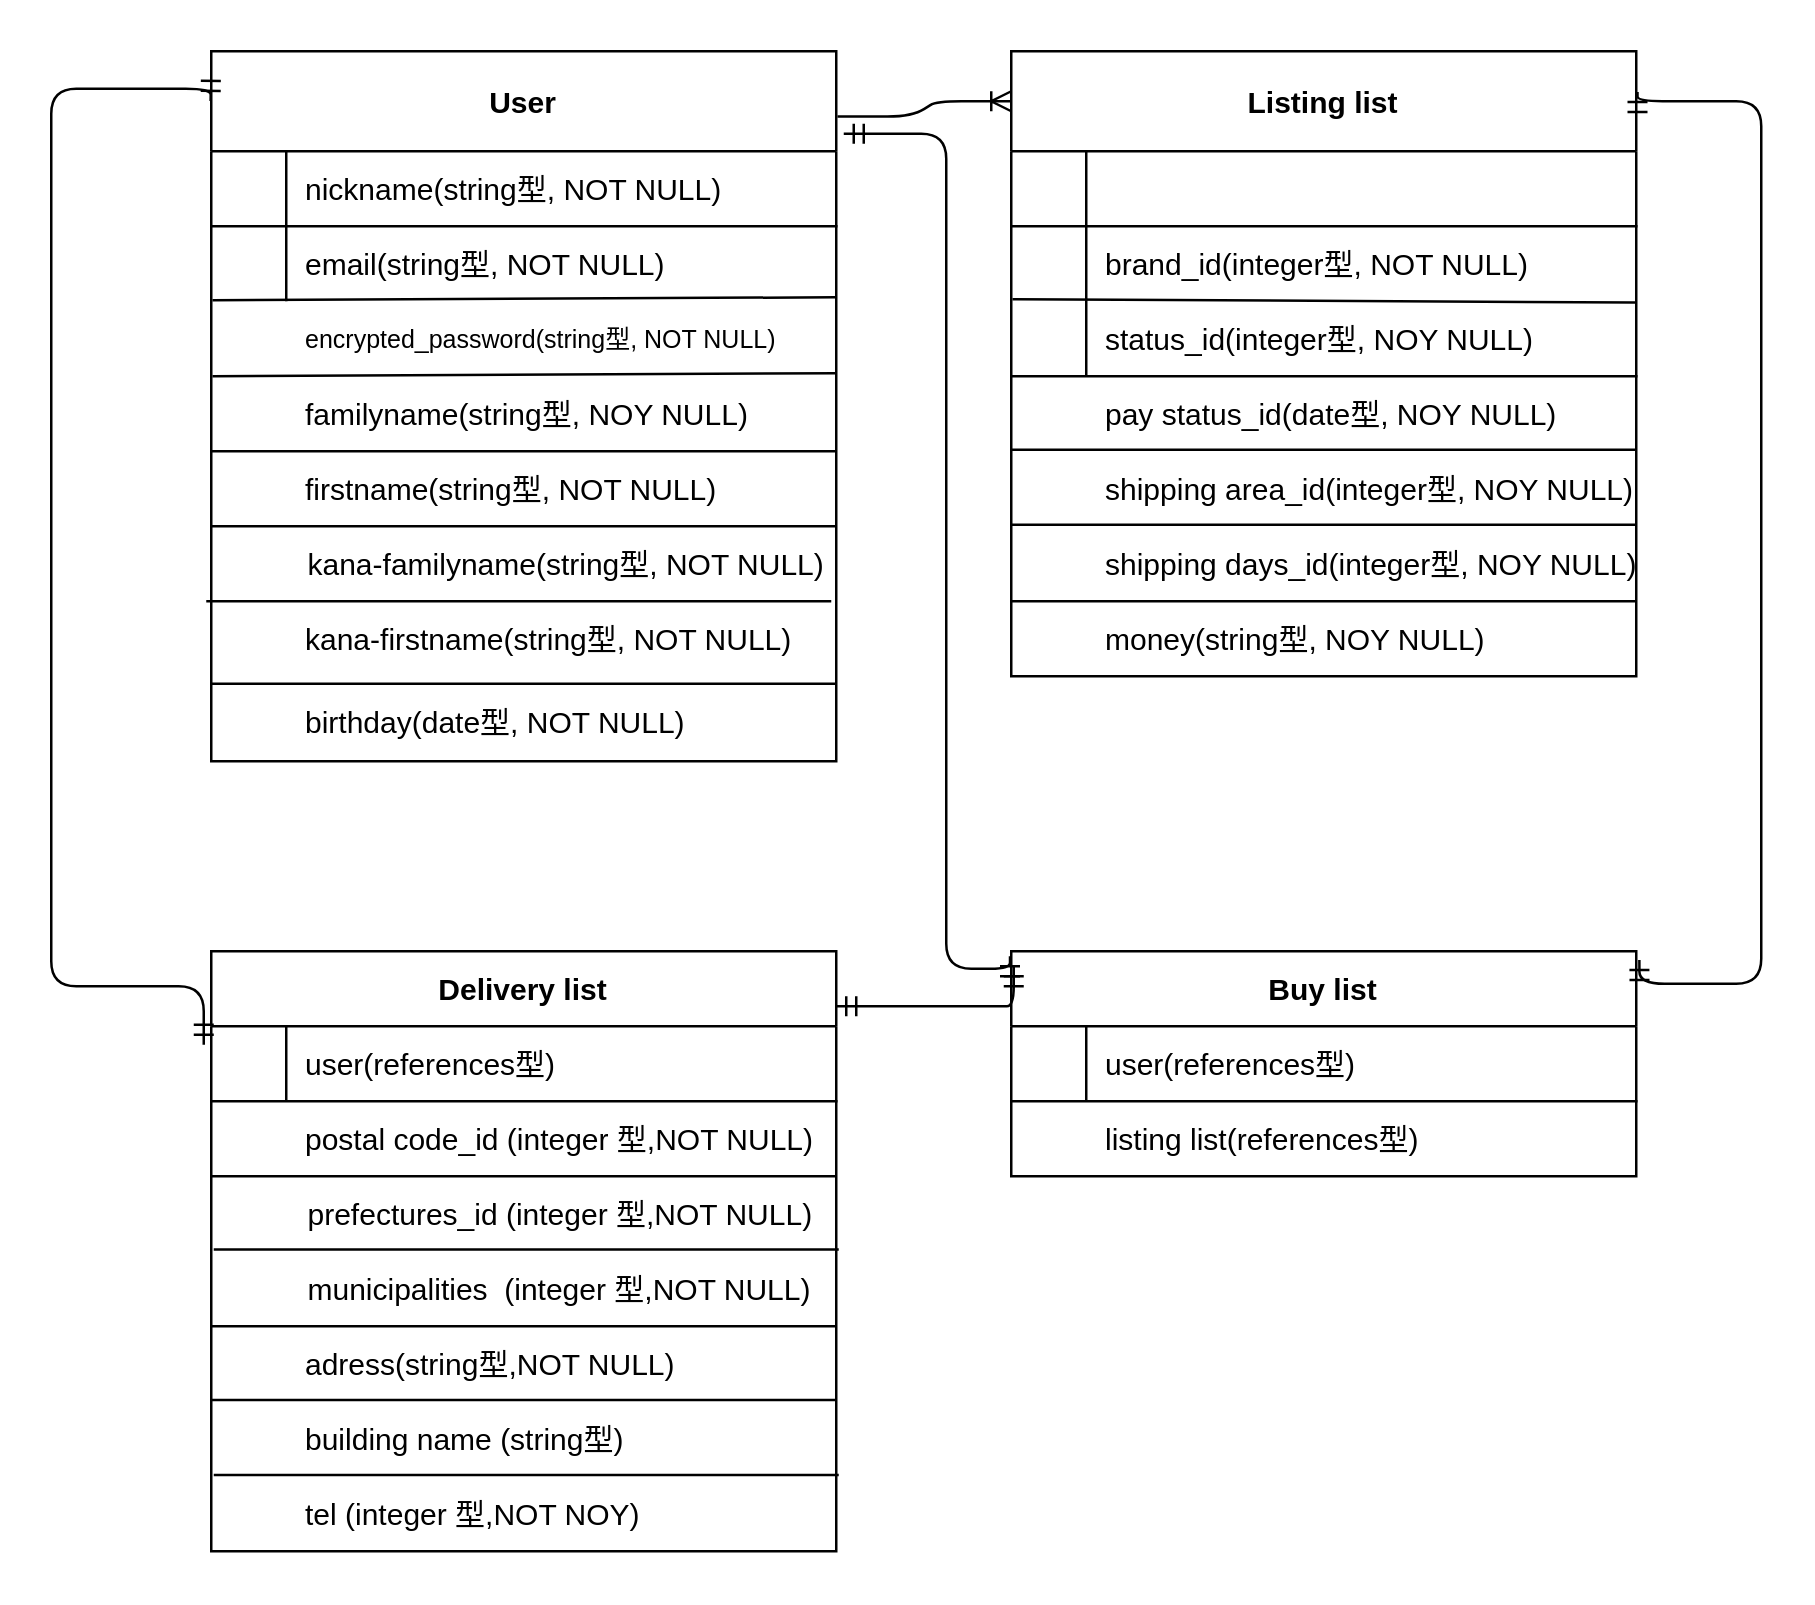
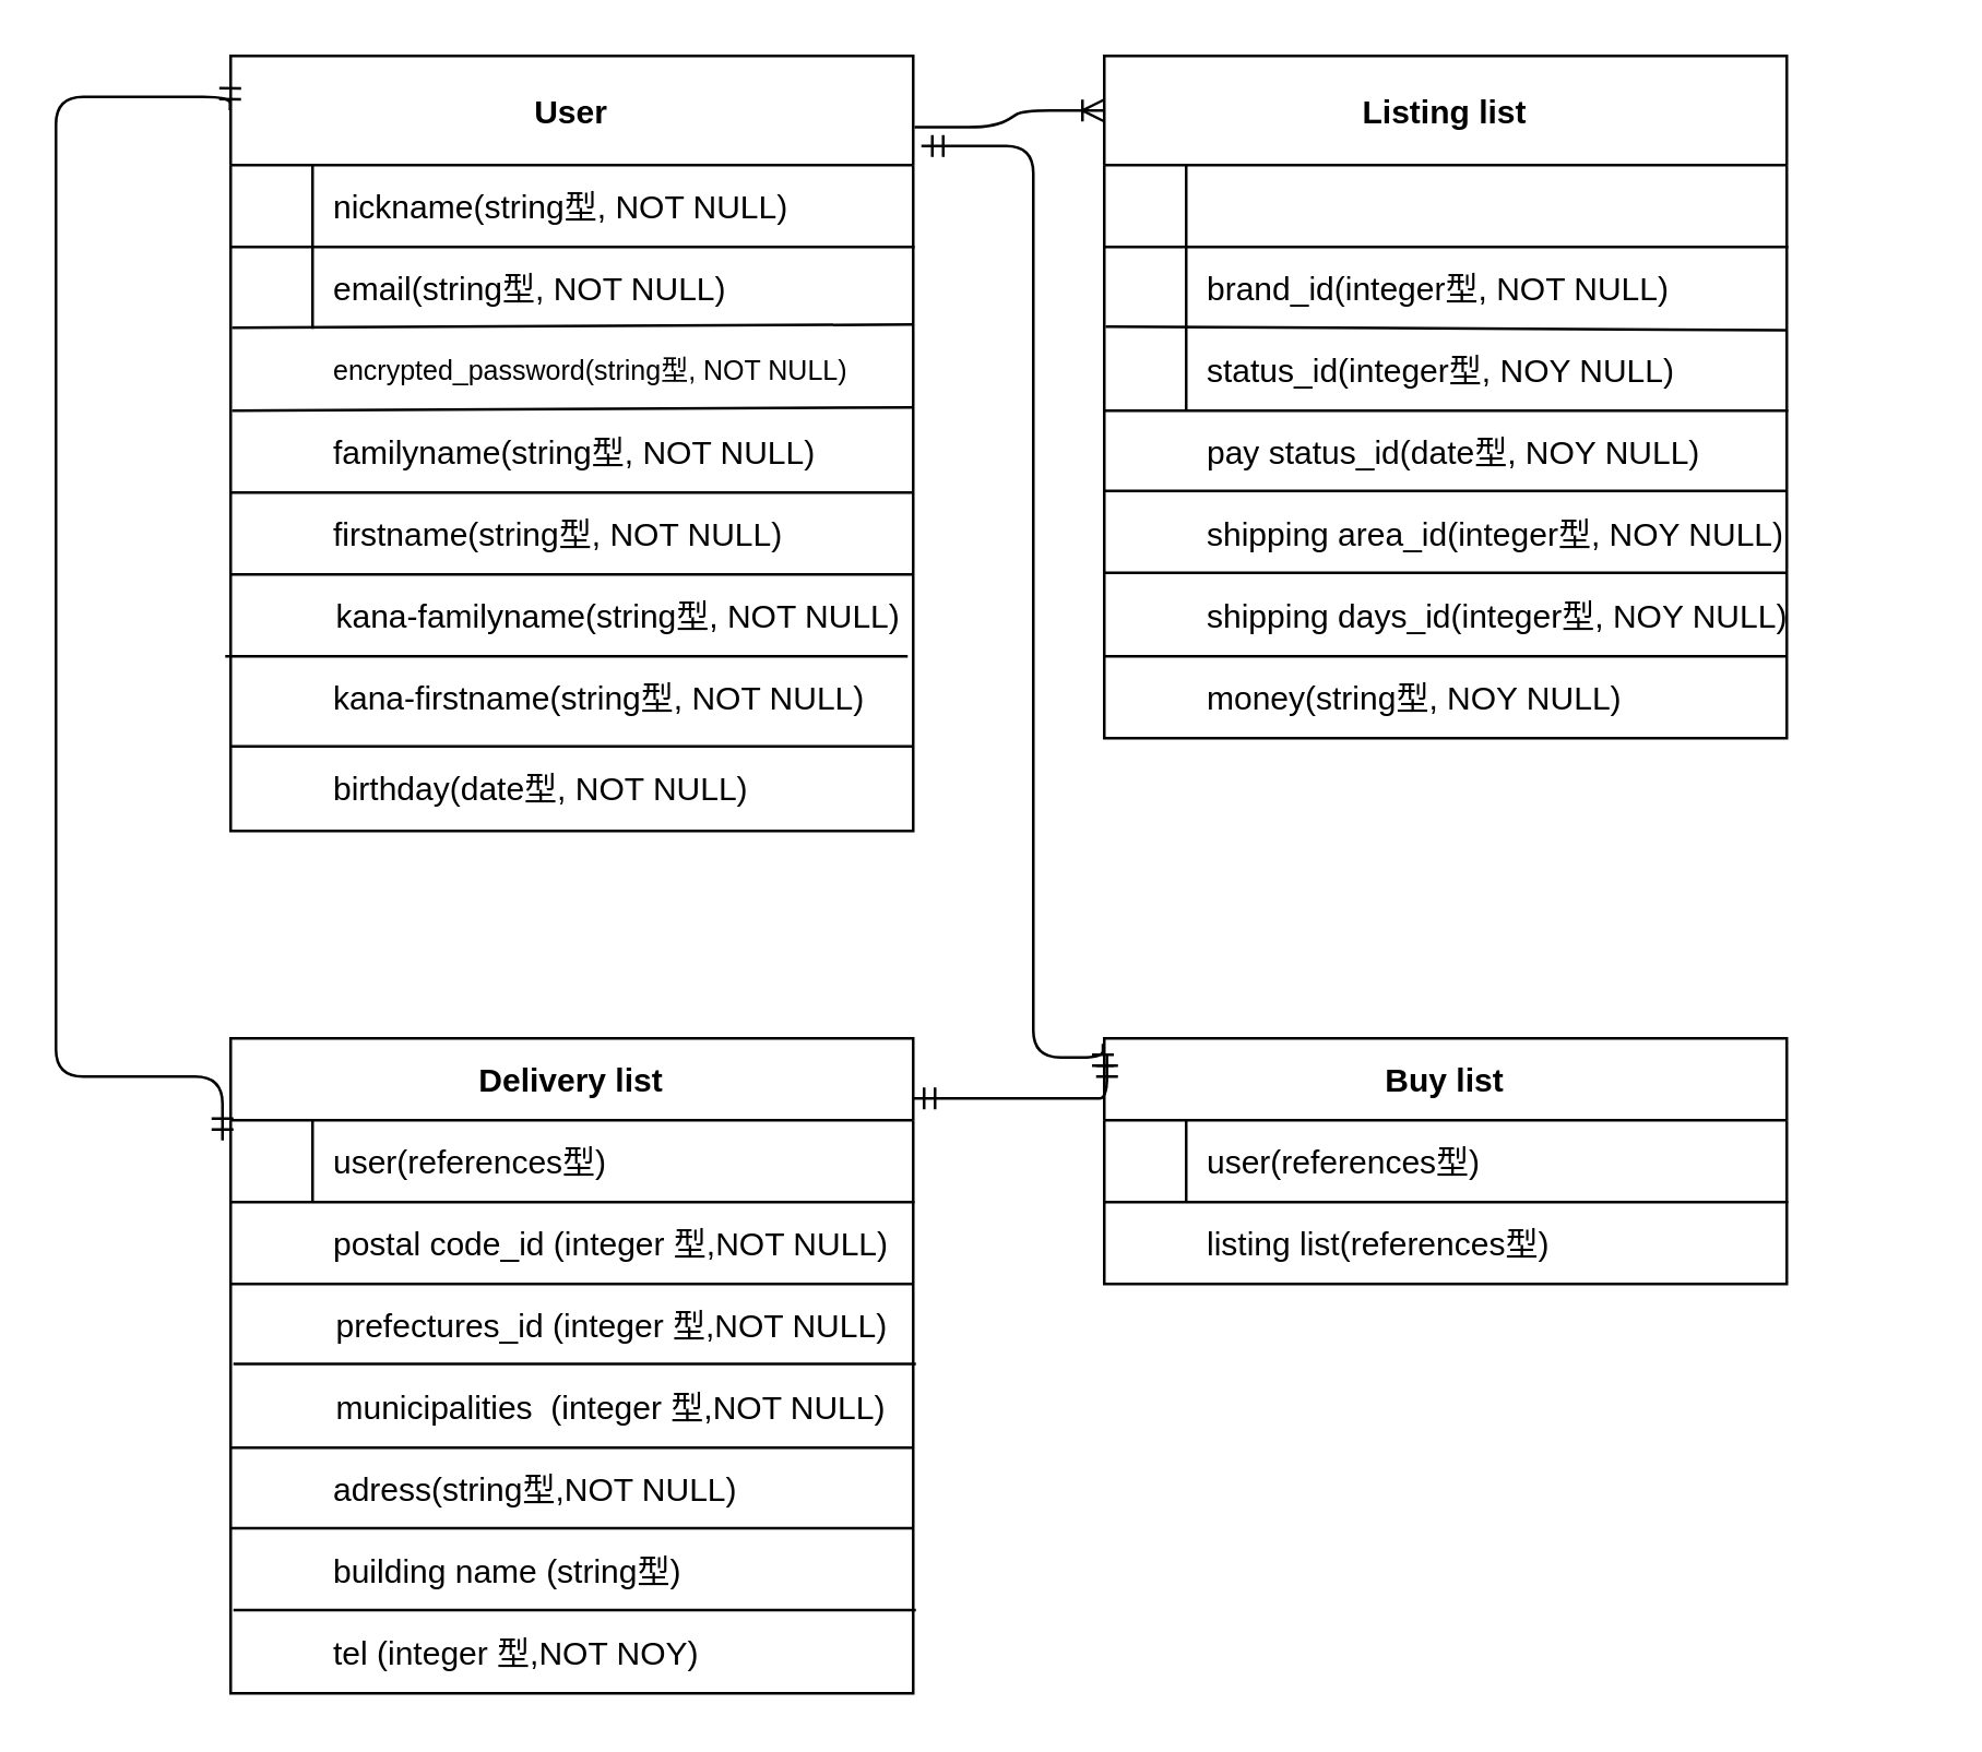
- <mxCell id="28" value="familyname(string型, NOY NULL)" style="shape=partialRectangle;overflow=hidden;connectable=0;fillColor=none;top=0;left=0;bottom=0;right=0;align=left;spacingLeft=6;fontStyle=0;" vertex="1" parent="1"><mxGeometry x="114" y="150" width="220" height="30" as="geometry" /></mxCell>
+ <mxCell id="28" value="familyname(string型, NOT NULL)" style="shape=partialRectangle;overflow=hidden;connectable=0;fillColor=none;top=0;left=0;bottom=0;right=0;align=left;spacingLeft=6;fontStyle=0;" vertex="1" parent="1"><mxGeometry x="114" y="150" width="220" height="30" as="geometry" /></mxCell>
- <mxCell id="39" value="" style="edgeStyle=orthogonalEdgeStyle;fontSize=12;html=1;endArrow=ERmandOne;startArrow=ERmandOne;entryX=1.002;entryY=0.065;entryDx=0;entryDy=0;entryPerimeter=0;exitX=1.005;exitY=0.039;exitDx=0;exitDy=0;exitPerimeter=0;" edge="1" parent="1" source="13" target="2"><mxGeometry width="100" height="100" relative="1" as="geometry"><mxPoint x="564" y="360" as="sourcePoint" /><mxPoint x="544" y="260" as="targetPoint" /><Array as="points"><mxPoint x="704" y="393" /><mxPoint x="704" y="40" /></Array></mxGeometry></mxCell>
